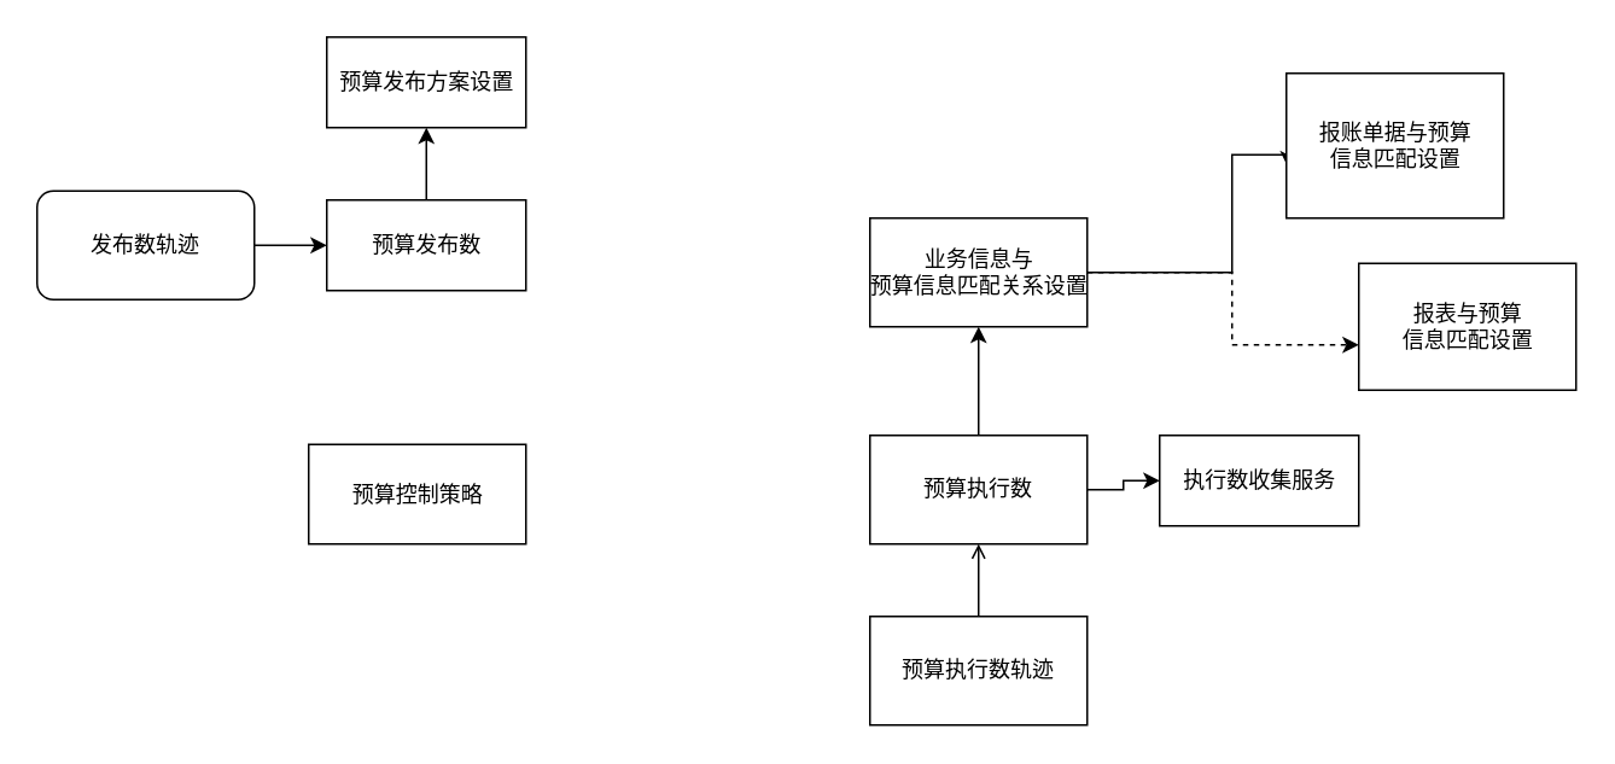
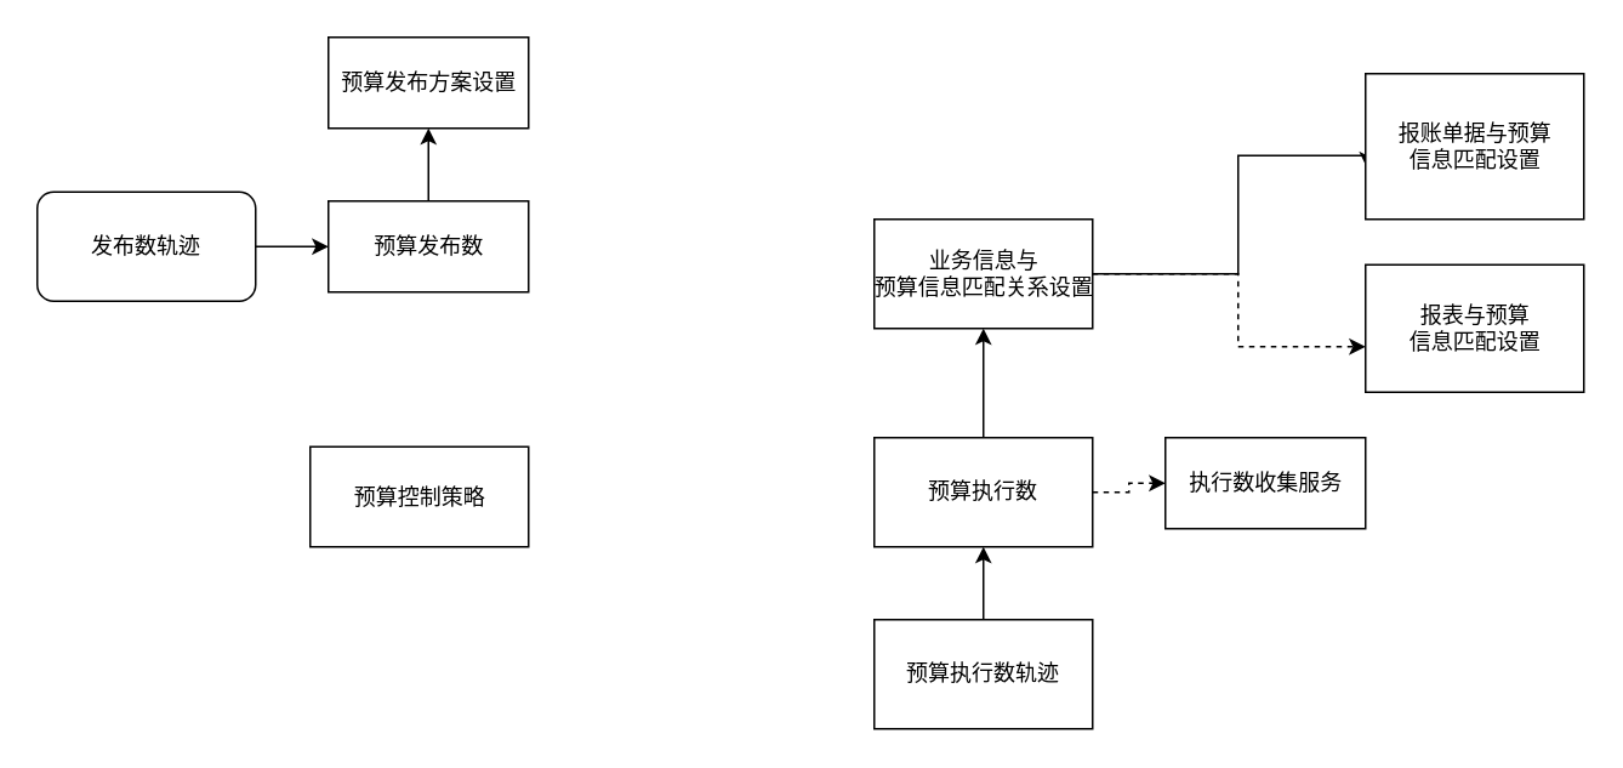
- <mxCell id="5" value="报账单据与预算&lt;br&gt;信息匹配设置" style="html=1;" vertex="1" parent="1"><mxGeometry x="710" y="40" width="120" height="80" as="geometry" /></mxCell>
+ <mxCell id="5" value="报账单据与预算&lt;br&gt;信息匹配设置" style="html=1;" vertex="1" parent="1"><mxGeometry x="750" y="40" width="120" height="80" as="geometry" /></mxCell>
- <mxCell id="8" value="" style="edgeStyle=orthogonalEdgeStyle;rounded=0;orthogonalLoop=1;jettySize=auto;html=1;" edge="1" parent="1" source="9" target="18"><mxGeometry relative="1" as="geometry" /></mxCell>
+ <mxCell id="8" value="" style="edgeStyle=orthogonalEdgeStyle;rounded=0;orthogonalLoop=1;jettySize=auto;html=1;dashed=1;" edge="1" parent="1" source="9" target="18"><mxGeometry relative="1" as="geometry" /></mxCell>
- <mxCell id="10" value="" style="edgeStyle=orthogonalEdgeStyle;rounded=0;orthogonalLoop=1;jettySize=auto;html=1;endArrow=open;" edge="1" parent="1" source="11" target="9"><mxGeometry relative="1" as="geometry" /></mxCell>
+ <mxCell id="10" value="" style="edgeStyle=orthogonalEdgeStyle;rounded=0;orthogonalLoop=1;jettySize=auto;html=1;" edge="1" parent="1" source="11" target="9"><mxGeometry relative="1" as="geometry" /></mxCell>
